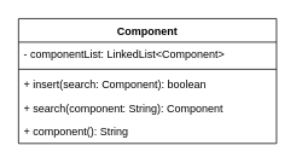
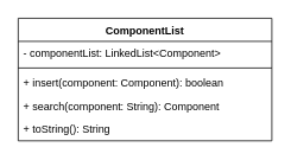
- <mxCell id="2" value="Component" style="swimlane;fontStyle=1;align=center;verticalAlign=top;childLayout=stackLayout;horizontal=1;startSize=26;horizontalStack=0;resizeParent=1;resizeParentMax=0;resizeLast=0;collapsible=1;marginBottom=0;" vertex="1" parent="1"><mxGeometry x="20" y="20" width="285" height="138" as="geometry" /></mxCell>
+ <mxCell id="2" value="ComponentList" style="swimlane;fontStyle=1;align=center;verticalAlign=top;childLayout=stackLayout;horizontal=1;startSize=26;horizontalStack=0;resizeParent=1;resizeParentMax=0;resizeLast=0;collapsible=1;marginBottom=0;" vertex="1" parent="1"><mxGeometry x="20" y="20" width="285" height="138" as="geometry" /></mxCell>
- <mxCell id="5" value="+ insert(search: Component): boolean" style="text;strokeColor=none;fillColor=none;align=left;verticalAlign=top;spacingLeft=4;spacingRight=4;overflow=hidden;rotatable=0;points=[[0,0.5],[1,0.5]];portConstraint=eastwest;" vertex="1" parent="2"><mxGeometry y="60" width="285" height="26" as="geometry" /></mxCell>
+ <mxCell id="5" value="+ insert(component: Component): boolean" style="text;strokeColor=none;fillColor=none;align=left;verticalAlign=top;spacingLeft=4;spacingRight=4;overflow=hidden;rotatable=0;points=[[0,0.5],[1,0.5]];portConstraint=eastwest;" vertex="1" parent="2"><mxGeometry y="60" width="285" height="26" as="geometry" /></mxCell>
- <mxCell id="7" value="+ component(): String" style="text;strokeColor=none;fillColor=none;align=left;verticalAlign=top;spacingLeft=4;spacingRight=4;overflow=hidden;rotatable=0;points=[[0,0.5],[1,0.5]];portConstraint=eastwest;" vertex="1" parent="2"><mxGeometry y="112" width="285" height="26" as="geometry" /></mxCell>
+ <mxCell id="7" value="+ toString(): String" style="text;strokeColor=none;fillColor=none;align=left;verticalAlign=top;spacingLeft=4;spacingRight=4;overflow=hidden;rotatable=0;points=[[0,0.5],[1,0.5]];portConstraint=eastwest;" vertex="1" parent="2"><mxGeometry y="112" width="285" height="26" as="geometry" /></mxCell>
